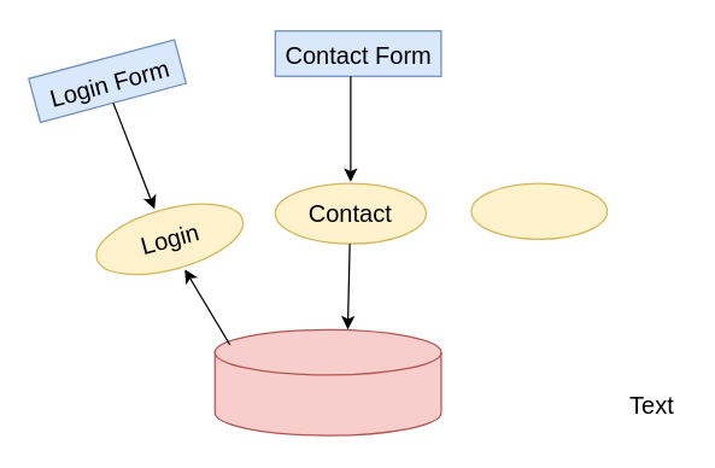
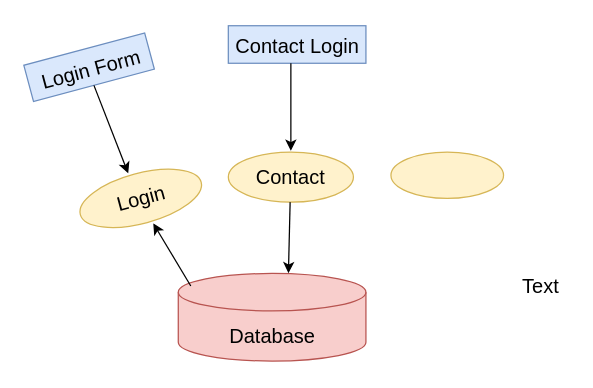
- <mxCell id="11" value="Contact Form" style="text;html=1;strokeColor=none;fillColor=none;align=center;verticalAlign=middle;whiteSpace=wrap;rounded=0;fontSize=16;" vertex="1" parent="1"><mxGeometry x="164.5" y="26" width="145" height="20" as="geometry" /></mxCell>
+ <mxCell id="11" value="Contact Login" style="text;html=1;strokeColor=none;fillColor=none;align=center;verticalAlign=middle;whiteSpace=wrap;rounded=0;fontSize=16;" vertex="1" parent="1"><mxGeometry x="164.5" y="26" width="145" height="20" as="geometry" /></mxCell>
+ <mxCell id="3" value="Database" style="text;html=1;align=center;verticalAlign=middle;resizable=0;points=[];autosize=1;fontSize=16;" vertex="1" parent="1"><mxGeometry x="177" y="258" width="80" height="20" as="geometry" /></mxCell>
- <mxCell id="17" value="Text" style="text;html=1;strokeColor=none;fillColor=none;align=center;verticalAlign=middle;whiteSpace=wrap;rounded=0;fontSize=16;" vertex="1" parent="1"><mxGeometry x="412" y="258" width="40" height="20" as="geometry" /></mxCell>
+ <mxCell id="17" value="Text" style="text;html=1;strokeColor=none;fillColor=none;align=center;verticalAlign=middle;whiteSpace=wrap;rounded=0;fontSize=16;" vertex="1" parent="1"><mxGeometry x="412" y="218" width="40" height="20" as="geometry" /></mxCell>
